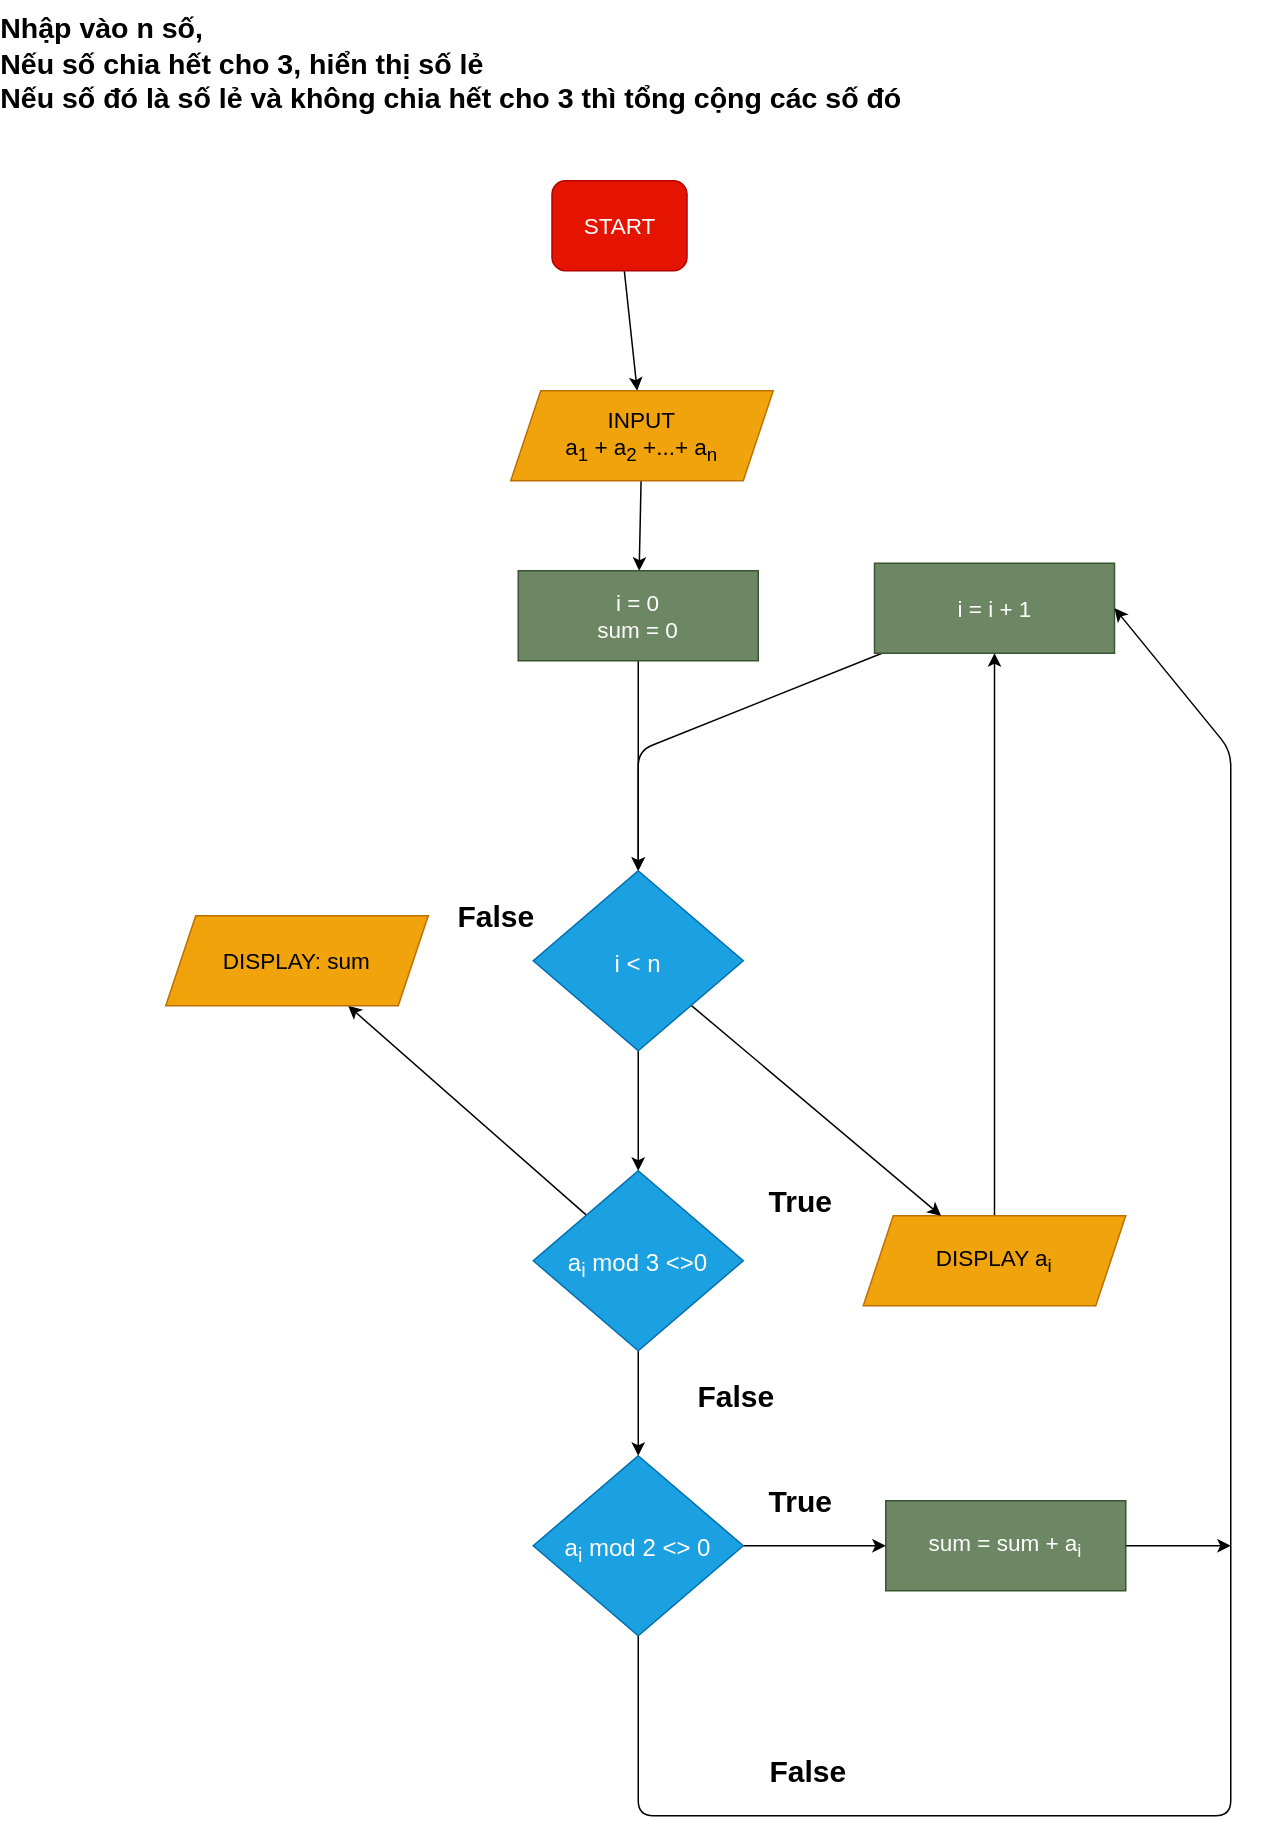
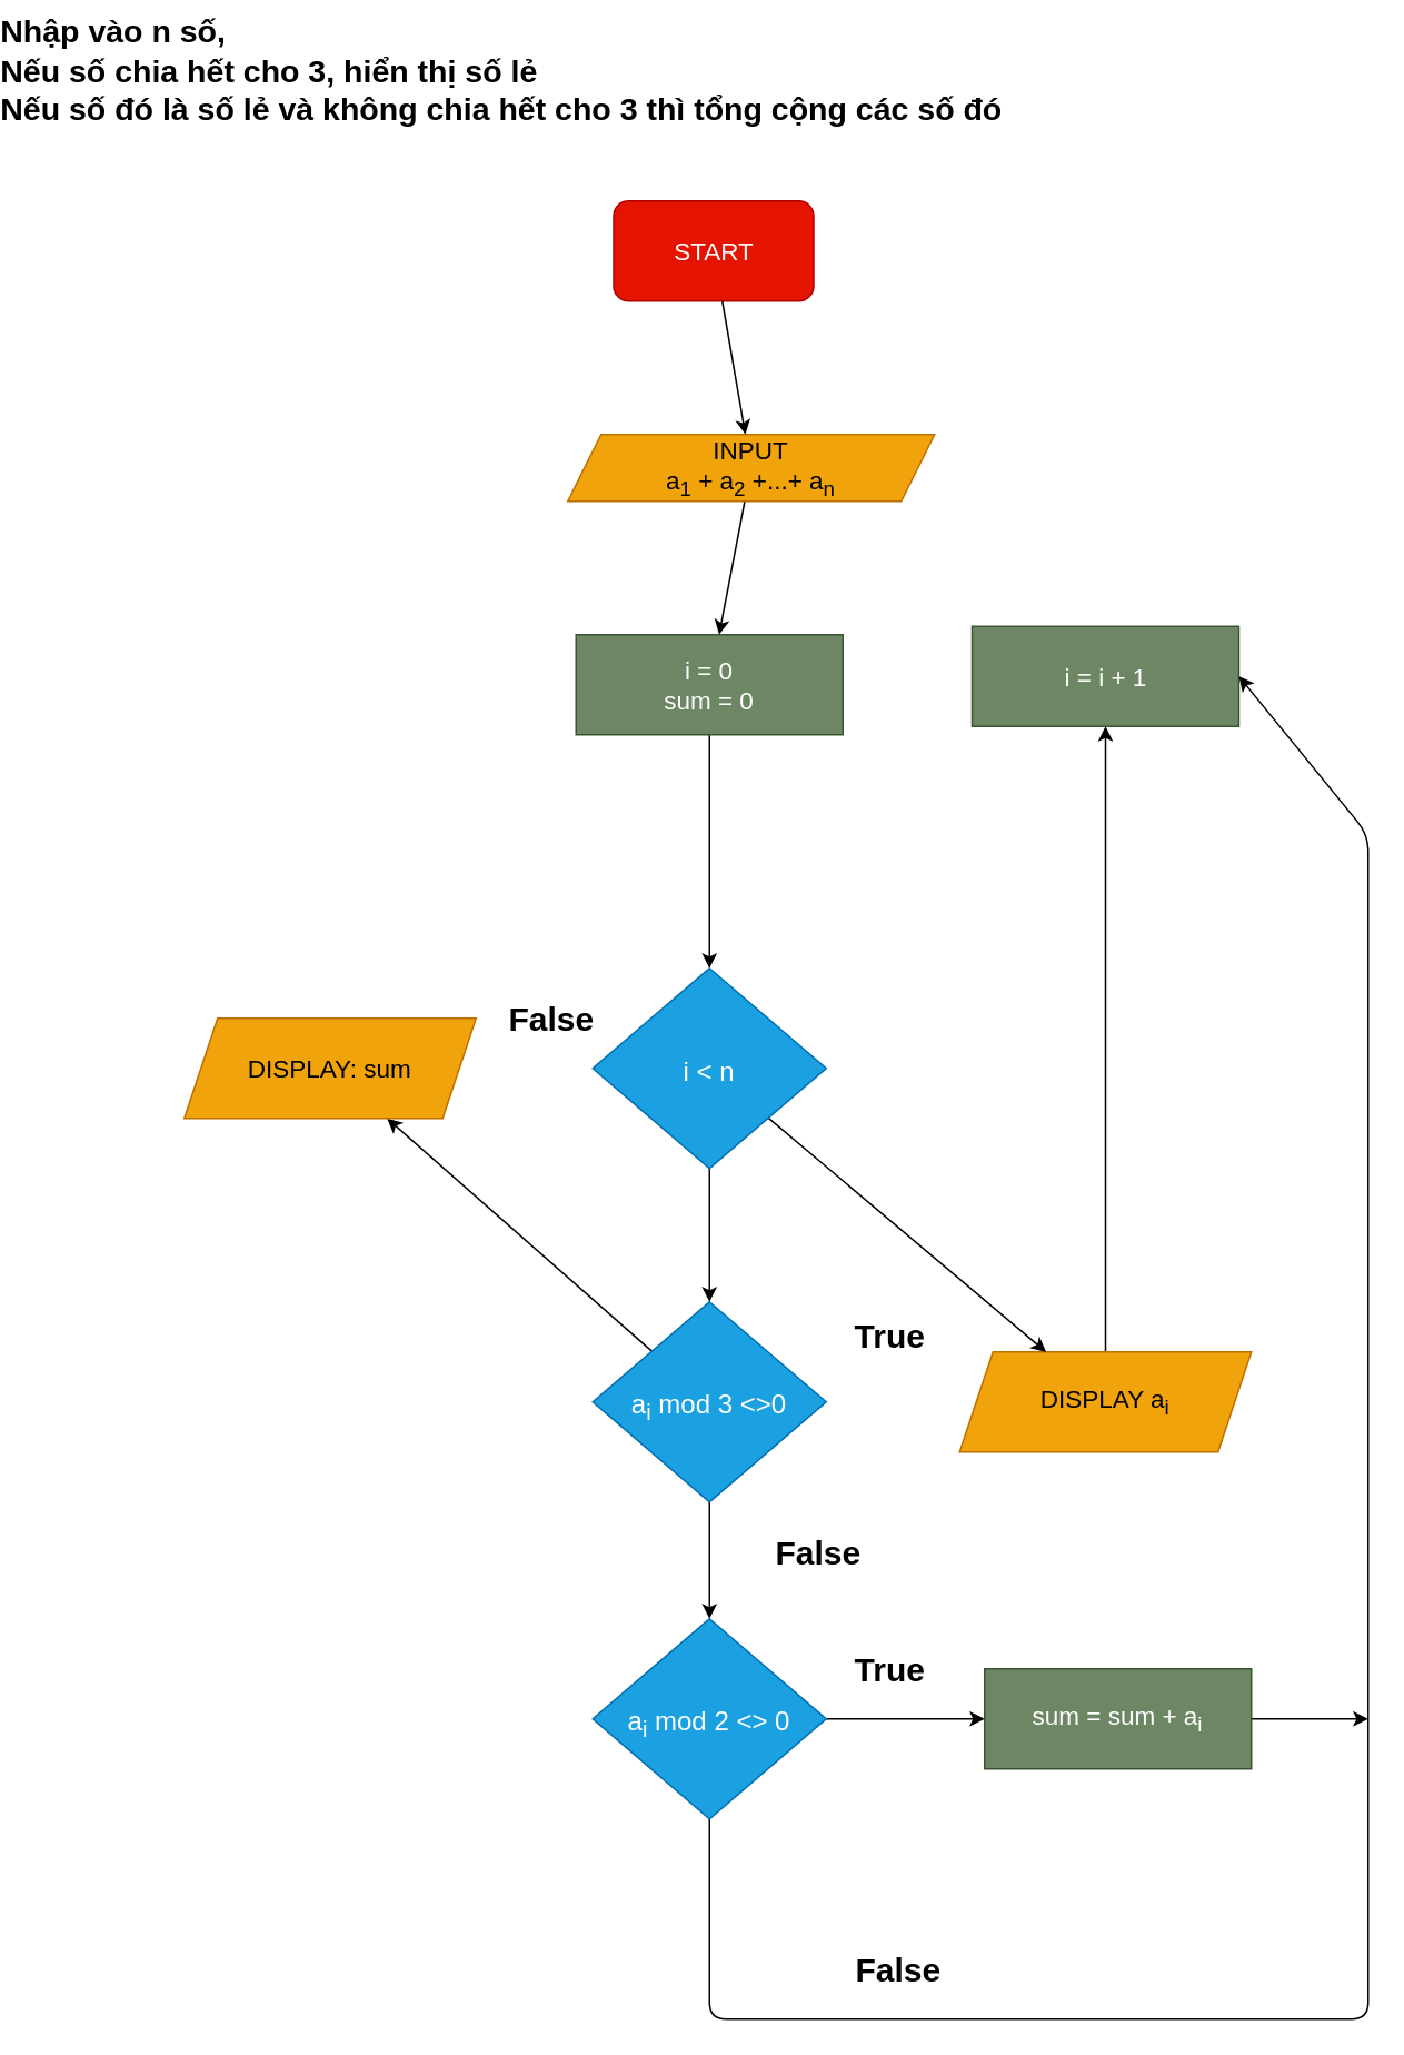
- <mxCell id="8" value="START" style="rounded=1;whiteSpace=wrap;html=1;fontSize=15;fillColor=#e51400;fontColor=#ffffff;strokeColor=#B20000;" vertex="1" parent="1"><mxGeometry x="277.5" y="120" width="90" height="60" as="geometry" /></mxCell>
+ <mxCell id="8" value="START" style="rounded=1;whiteSpace=wrap;html=1;fontSize=15;fillColor=#e51400;fontColor=#ffffff;strokeColor=#B20000;" vertex="1" parent="1"><mxGeometry x="277.5" y="120" width="120" height="60" as="geometry" /></mxCell>
- <mxCell id="4" value="INPUT&lt;br style=&quot;font-size: 15px;&quot;&gt;a&lt;sub&gt;1&lt;/sub&gt; + a&lt;sub&gt;2&lt;/sub&gt; +...+ a&lt;sub&gt;n&lt;/sub&gt;" style="shape=parallelogram;perimeter=parallelogramPerimeter;whiteSpace=wrap;html=1;fixedSize=1;fontSize=15;fillColor=#f0a30a;fontColor=#000000;strokeColor=#BD7000;" vertex="1" parent="1"><mxGeometry x="250" y="260" width="175" height="60" as="geometry" /></mxCell>
+ <mxCell id="4" value="INPUT&lt;br style=&quot;font-size: 15px;&quot;&gt;a&lt;sub&gt;1&lt;/sub&gt; + a&lt;sub&gt;2&lt;/sub&gt; +...+ a&lt;sub&gt;n&lt;/sub&gt;" style="shape=parallelogram;perimeter=parallelogramPerimeter;whiteSpace=wrap;html=1;fixedSize=1;fontSize=15;fillColor=#f0a30a;fontColor=#000000;strokeColor=#BD7000;" vertex="1" parent="1"><mxGeometry x="250" y="260" width="220" height="40" as="geometry" /></mxCell>
- <mxCell id="18" style="edgeStyle=none;html=1;fontSize=20;entryX=0.5;entryY=0;entryDx=0;entryDy=0;" edge="1" parent="1" source="19" target="22"><mxGeometry relative="1" as="geometry"><mxPoint x="340" y="570" as="targetPoint" /><Array as="points"><mxPoint x="335" y="500" /></Array></mxGeometry></mxCell>
